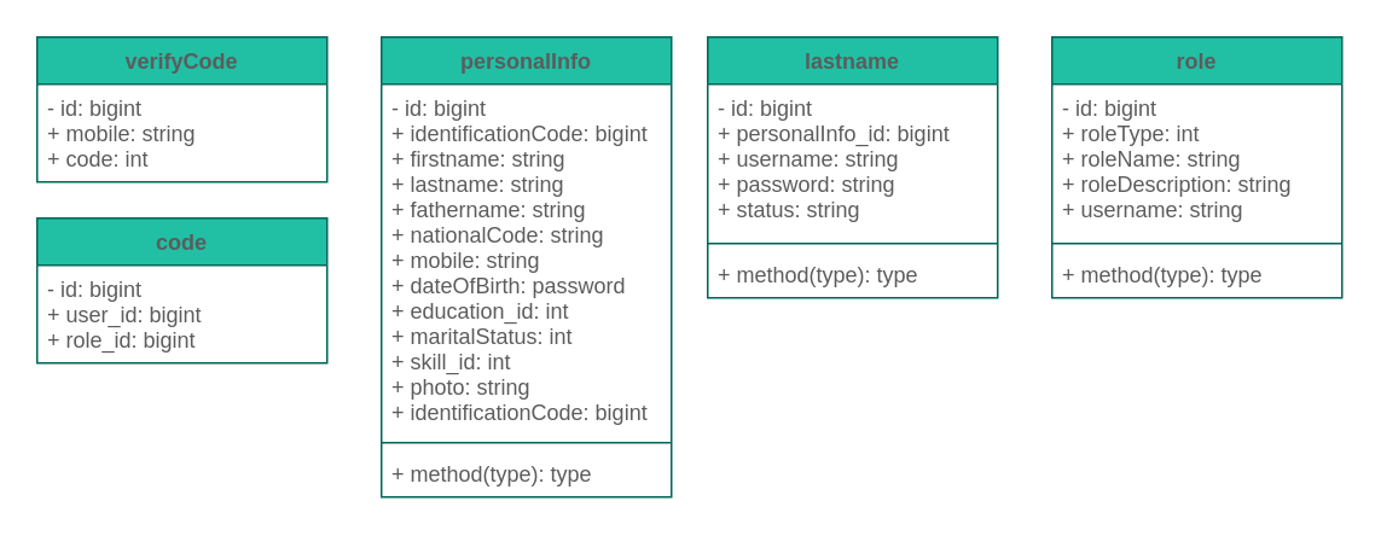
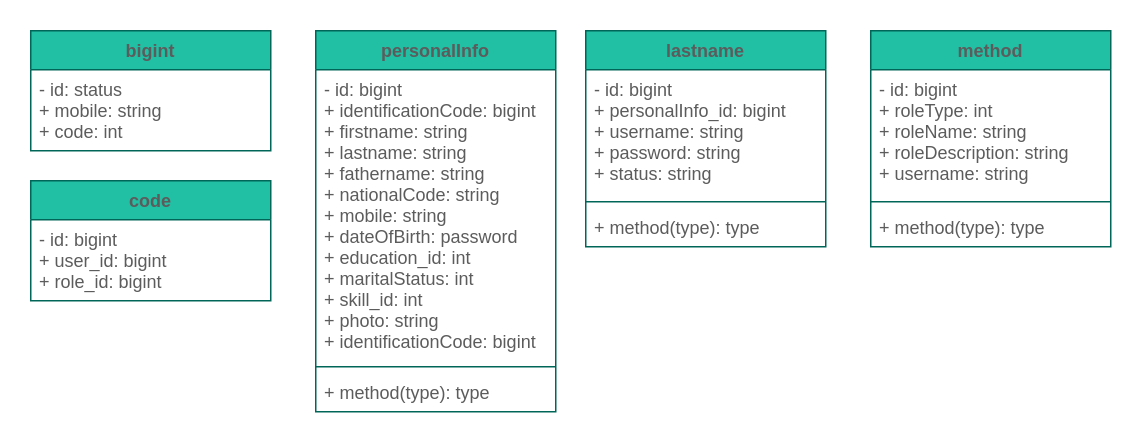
- <mxCell id="6" value="verifyCode" style="swimlane;fontStyle=1;align=center;verticalAlign=top;childLayout=stackLayout;horizontal=1;startSize=26;horizontalStack=0;resizeParent=1;resizeParentMax=0;resizeLast=0;collapsible=1;marginBottom=0;strokeColor=#006658;fontColor=#5C5C5C;fillColor=#21C0A5;" parent="1" vertex="1"><mxGeometry x="20" y="20" width="160" height="80" as="geometry"><mxRectangle x="120" y="100" width="100" height="30" as="alternateBounds" /></mxGeometry></mxCell>
+ <mxCell id="6" value="bigint" style="swimlane;fontStyle=1;align=center;verticalAlign=top;childLayout=stackLayout;horizontal=1;startSize=26;horizontalStack=0;resizeParent=1;resizeParentMax=0;resizeLast=0;collapsible=1;marginBottom=0;strokeColor=#006658;fontColor=#5C5C5C;fillColor=#21C0A5;" parent="1" vertex="1"><mxGeometry x="20" y="20" width="160" height="80" as="geometry"><mxRectangle x="120" y="100" width="100" height="30" as="alternateBounds" /></mxGeometry></mxCell>
- <mxCell id="12" value="role" style="swimlane;fontStyle=1;align=center;verticalAlign=top;childLayout=stackLayout;horizontal=1;startSize=26;horizontalStack=0;resizeParent=1;resizeParentMax=0;resizeLast=0;collapsible=1;marginBottom=0;strokeColor=#006658;fontColor=#5C5C5C;fillColor=#21C0A5;" vertex="1" parent="1"><mxGeometry x="580" y="20" width="160" height="144" as="geometry" /></mxCell>
+ <mxCell id="12" value="method" style="swimlane;fontStyle=1;align=center;verticalAlign=top;childLayout=stackLayout;horizontal=1;startSize=26;horizontalStack=0;resizeParent=1;resizeParentMax=0;resizeLast=0;collapsible=1;marginBottom=0;strokeColor=#006658;fontColor=#5C5C5C;fillColor=#21C0A5;" vertex="1" parent="1"><mxGeometry x="580" y="20" width="160" height="144" as="geometry" /></mxCell>
- <mxCell id="7" value="- id: bigint&#10;+ mobile: string&#10;+ code: int" style="text;strokeColor=none;fillColor=none;align=left;verticalAlign=top;spacingLeft=4;spacingRight=4;overflow=hidden;rotatable=0;points=[[0,0.5],[1,0.5]];portConstraint=eastwest;fontColor=#5C5C5C;" parent="6" vertex="1"><mxGeometry y="26" width="160" height="54" as="geometry" /></mxCell>
+ <mxCell id="7" value="- id: status&#10;+ mobile: string&#10;+ code: int" style="text;strokeColor=none;fillColor=none;align=left;verticalAlign=top;spacingLeft=4;spacingRight=4;overflow=hidden;rotatable=0;points=[[0,0.5],[1,0.5]];portConstraint=eastwest;fontColor=#5C5C5C;" parent="6" vertex="1"><mxGeometry y="26" width="160" height="54" as="geometry" /></mxCell>
